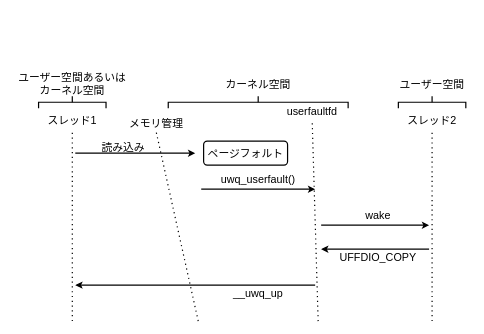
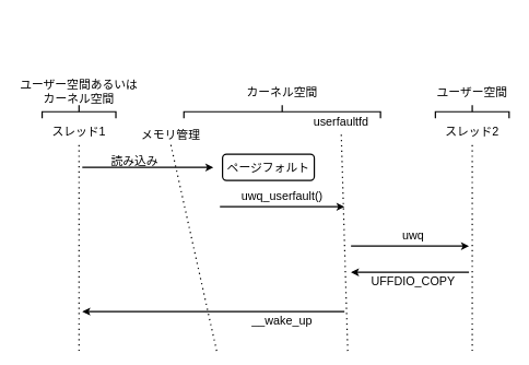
- <mxCell id="23" value="wake" style="text;html=1;strokeColor=none;fillColor=none;align=center;verticalAlign=middle;whiteSpace=wrap;rounded=0;fontSize=18;" vertex="1" parent="1"><mxGeometry x="545" y="345" width="170" height="30" as="geometry" /></mxCell>
+ <mxCell id="23" value="uwq" style="text;html=1;strokeColor=none;fillColor=none;align=center;verticalAlign=middle;whiteSpace=wrap;rounded=0;fontSize=18;" vertex="1" parent="1"><mxGeometry x="545" y="345" width="170" height="30" as="geometry" /></mxCell>
- <mxCell id="25" value="&lt;div&gt;__uwq_up&lt;/div&gt;" style="text;html=1;strokeColor=none;fillColor=none;align=center;verticalAlign=middle;whiteSpace=wrap;rounded=0;fontSize=18;" vertex="1" parent="1"><mxGeometry x="345" y="475" width="170" height="30" as="geometry" /></mxCell>
+ <mxCell id="25" value="&lt;div&gt;__wake_up&lt;/div&gt;" style="text;html=1;strokeColor=none;fillColor=none;align=center;verticalAlign=middle;whiteSpace=wrap;rounded=0;fontSize=18;" vertex="1" parent="1"><mxGeometry x="345" y="475" width="170" height="30" as="geometry" /></mxCell>
